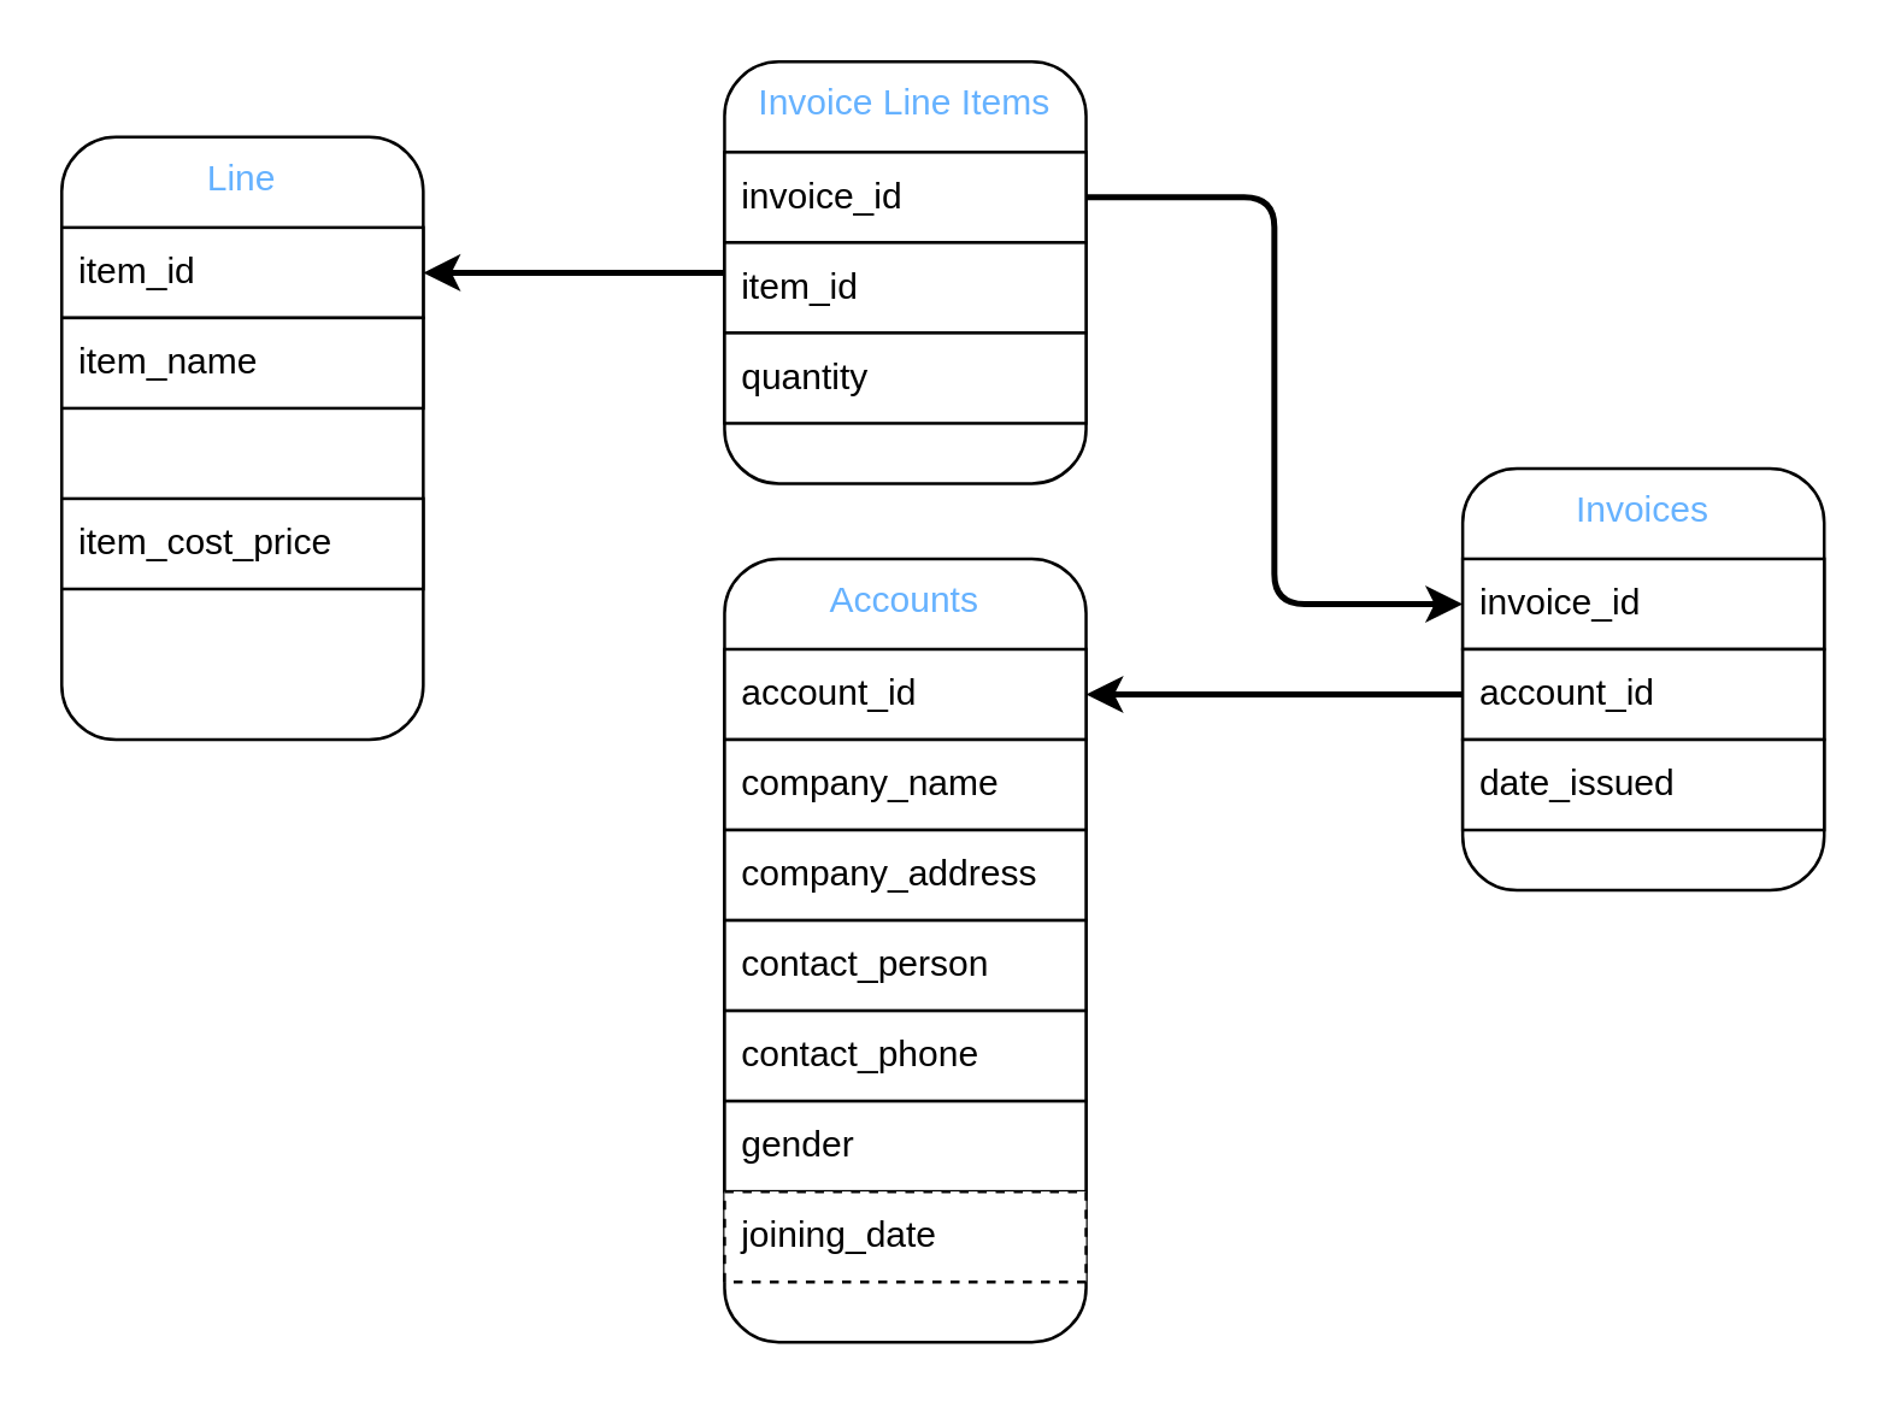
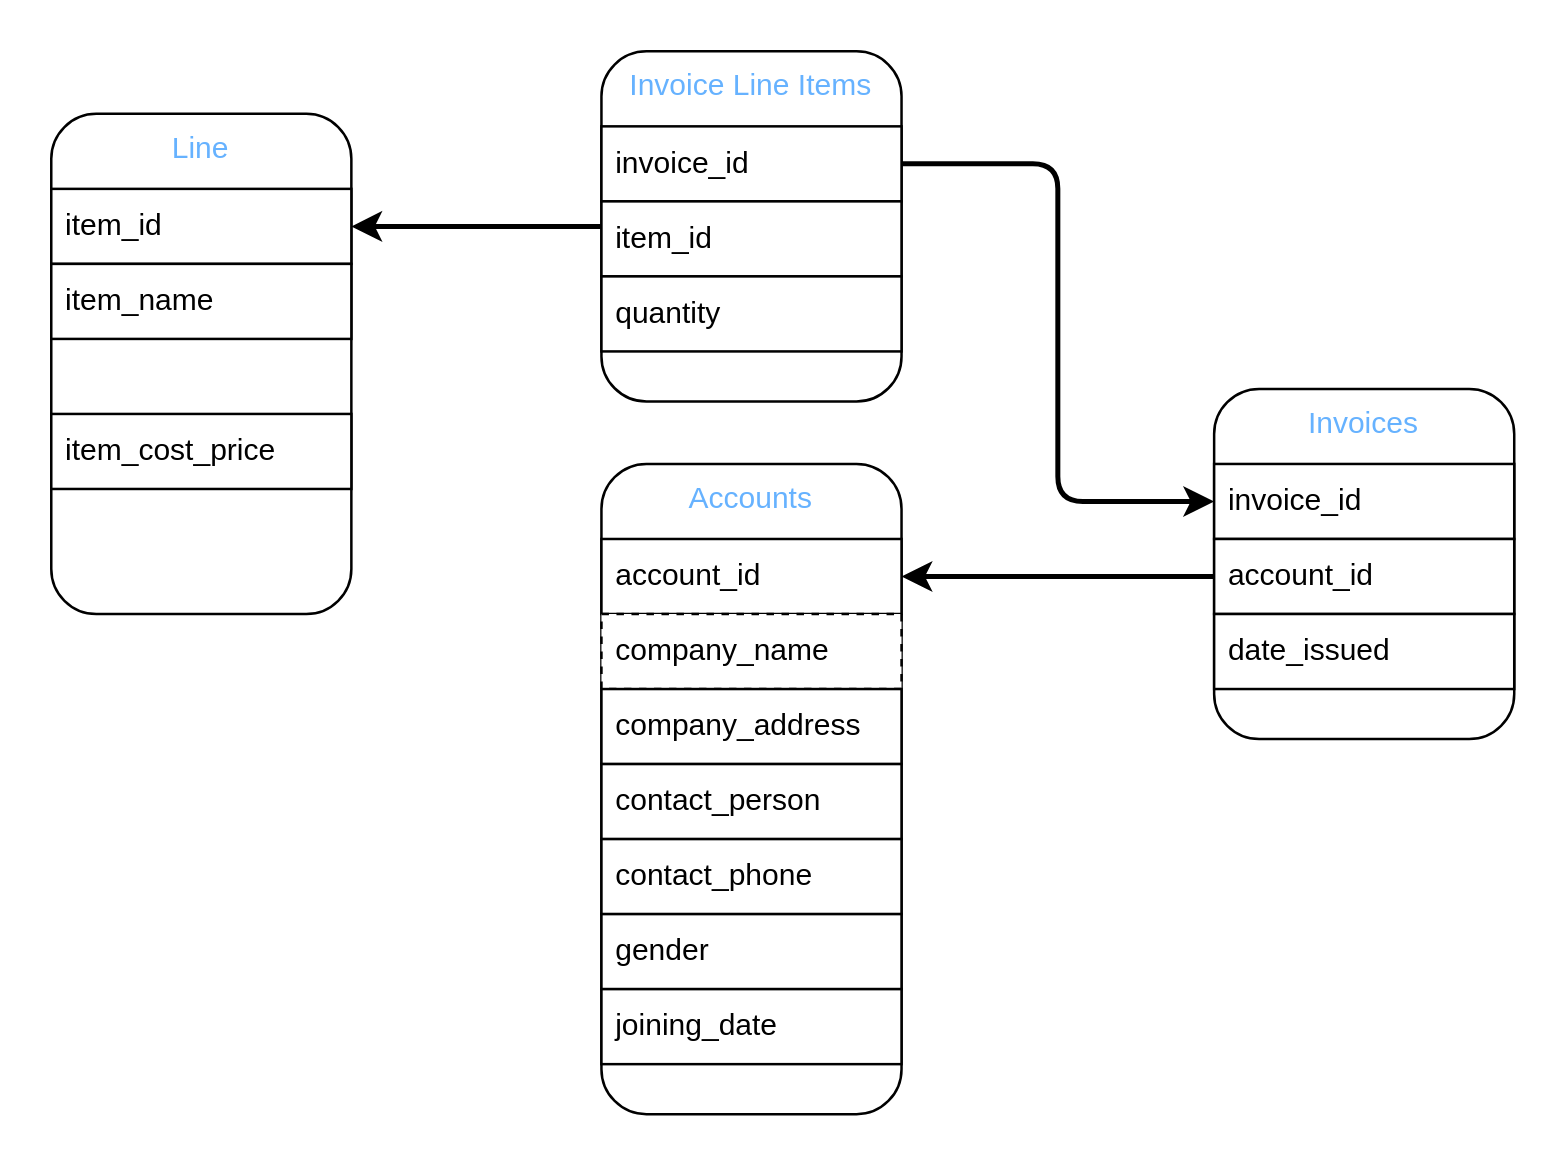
- <mxCell id="8" value="company_name" style="rounded=0;whiteSpace=wrap;html=1;align=left;spacingLeft=4;" parent="1" vertex="1"><mxGeometry x="240" y="245" width="120" height="30" as="geometry" /></mxCell>
+ <mxCell id="8" value="company_name" style="rounded=0;whiteSpace=wrap;html=1;align=left;spacingLeft=4;dashed=1;" parent="1" vertex="1"><mxGeometry x="240" y="245" width="120" height="30" as="geometry" /></mxCell>
- <mxCell id="13" value="joining_date" style="rounded=0;whiteSpace=wrap;html=1;align=left;spacingLeft=4;dashed=1;" parent="1" vertex="1"><mxGeometry x="240" y="395" width="120" height="30" as="geometry" /></mxCell>
+ <mxCell id="13" value="joining_date" style="rounded=0;whiteSpace=wrap;html=1;align=left;spacingLeft=4;" parent="1" vertex="1"><mxGeometry x="240" y="395" width="120" height="30" as="geometry" /></mxCell>
